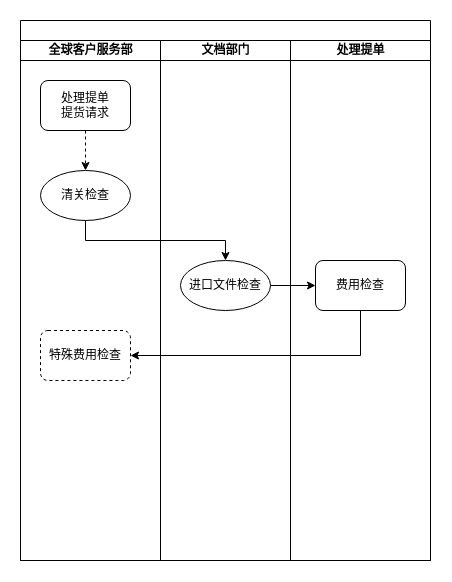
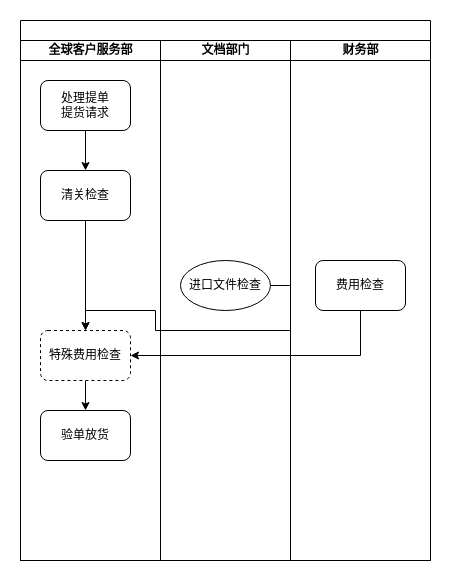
- <mxCell id="12" value="处理提单" style="swimlane;html=1;startSize=20;" parent="2" vertex="1"><mxGeometry x="270" y="20" width="140" height="520" as="geometry" /></mxCell>
+ <mxCell id="12" value="财务部" style="swimlane;html=1;startSize=20;" parent="2" vertex="1"><mxGeometry x="270" y="20" width="140" height="520" as="geometry" /></mxCell>
- <mxCell id="4" style="edgeStyle=orthogonalEdgeStyle;rounded=0;orthogonalLoop=1;jettySize=auto;html=1;exitX=0.5;exitY=1;exitDx=0;exitDy=0;entryX=0.5;entryY=0;entryDx=0;entryDy=0;dashed=1;" edge="1" parent="3" source="5" target="6"><mxGeometry relative="1" as="geometry" /></mxCell>
+ <mxCell id="4" style="edgeStyle=orthogonalEdgeStyle;rounded=0;orthogonalLoop=1;jettySize=auto;html=1;exitX=0.5;exitY=1;exitDx=0;exitDy=0;entryX=0.5;entryY=0;entryDx=0;entryDy=0;" edge="1" parent="3" source="5" target="6"><mxGeometry relative="1" as="geometry" /></mxCell>
- <mxCell id="6" value="清关检查" style="ellipse;whiteSpace=wrap;html=1;" parent="3" vertex="1"><mxGeometry x="20" y="130" width="90" height="50" as="geometry" /></mxCell>
+ <mxCell id="6" value="清关检查" style="rounded=1;whiteSpace=wrap;html=1;" parent="3" vertex="1"><mxGeometry x="20" y="130" width="90" height="50" as="geometry" /></mxCell>
- <mxCell id="14" style="edgeStyle=orthogonalEdgeStyle;rounded=0;orthogonalLoop=1;jettySize=auto;html=1;exitX=0.5;exitY=1;exitDx=0;exitDy=0;" parent="2" source="6" target="11" edge="1"><mxGeometry relative="1" as="geometry" /></mxCell>
+ <mxCell id="14" style="edgeStyle=orthogonalEdgeStyle;rounded=0;orthogonalLoop=1;jettySize=auto;html=1;exitX=0.5;exitY=1;exitDx=0;exitDy=0;" parent="2" source="6" target="8" edge="1"><mxGeometry relative="1" as="geometry" /></mxCell>
- <mxCell id="16" style="edgeStyle=orthogonalEdgeStyle;rounded=0;orthogonalLoop=1;jettySize=auto;html=1;exitX=1;exitY=0.5;exitDx=0;exitDy=0;entryX=0;entryY=0.5;entryDx=0;entryDy=0;" edge="1" parent="2" source="11" target="13"><mxGeometry relative="1" as="geometry" /></mxCell>
+ <mxCell id="16" style="edgeStyle=orthogonalEdgeStyle;rounded=0;orthogonalLoop=1;jettySize=auto;html=1;exitX=1;exitY=0.5;exitDx=0;exitDy=0;" edge="1" parent="2" source="11" target="8"><mxGeometry relative="1" as="geometry" /></mxCell>
+ <mxCell id="7" style="edgeStyle=orthogonalEdgeStyle;rounded=0;orthogonalLoop=1;jettySize=auto;html=1;exitX=0.5;exitY=1;exitDx=0;exitDy=0;entryX=0.5;entryY=0;entryDx=0;entryDy=0;" parent="3" source="8" target="9" edge="1"><mxGeometry relative="1" as="geometry" /></mxCell>
+ <mxCell id="9" value="验单放货" style="rounded=1;whiteSpace=wrap;html=1;" parent="3" vertex="1"><mxGeometry x="20" y="370" width="90" height="50" as="geometry" /></mxCell>
